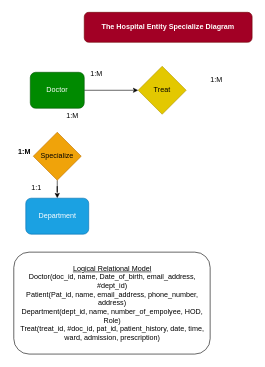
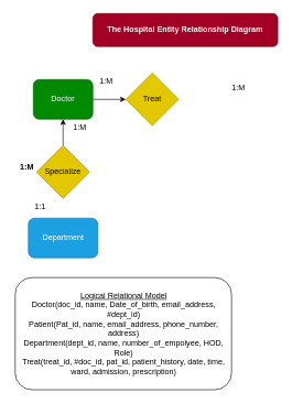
- <mxCell id="13" value="&lt;b&gt;The Hospital Entity Specialize Diagram&lt;/b&gt;" style="rounded=1;whiteSpace=wrap;html=1;fillColor=#a20025;strokeColor=#6F0000;fontColor=#ffffff;" vertex="1" parent="1"><mxGeometry x="140" y="20" width="280" height="50" as="geometry" /></mxCell>
+ <mxCell id="13" value="&lt;b&gt;The Hospital Entity Relationship Diagram&lt;/b&gt;" style="rounded=1;whiteSpace=wrap;html=1;fillColor=#a20025;strokeColor=#6F0000;fontColor=#ffffff;" vertex="1" parent="1"><mxGeometry x="140" y="20" width="280" height="50" as="geometry" /></mxCell>
- <mxCell id="4" value="Treat" style="rhombus;whiteSpace=wrap;html=1;fillColor=#e3c800;fontColor=#000000;strokeColor=#B09500;" vertex="1" parent="1"><mxGeometry x="230" y="110" width="80" height="80" as="geometry" /></mxCell>
+ <mxCell id="4" value="Treat" style="rhombus;whiteSpace=wrap;html=1;fillColor=#e3c800;fontColor=#000000;strokeColor=#B09500;" vertex="1" parent="1"><mxGeometry x="190" y="110" width="80" height="80" as="geometry" /></mxCell>
- <mxCell id="6" value="Specialize" style="rhombus;whiteSpace=wrap;html=1;fillColor=#f0a30a;fontColor=#000000;strokeColor=#BD7000;" vertex="1" parent="1"><mxGeometry x="55" y="220" width="80" height="80" as="geometry" /></mxCell>
+ <mxCell id="6" value="Specialize" style="rhombus;whiteSpace=wrap;html=1;fillColor=#e3c800;fontColor=#000000;strokeColor=#BD7000;" vertex="1" parent="1"><mxGeometry x="55" y="220" width="80" height="80" as="geometry" /></mxCell>
- <mxCell id="5" value="" style="edgeStyle=orthogonalEdgeStyle;rounded=0;orthogonalLoop=1;jettySize=auto;html=1;" edge="1" parent="1" source="6" target="7"><mxGeometry relative="1" as="geometry" /></mxCell>
+ <mxCell id="5" value="" style="edgeStyle=orthogonalEdgeStyle;rounded=0;orthogonalLoop=1;jettySize=auto;html=1;" edge="1" parent="1" source="6" target="3"><mxGeometry relative="1" as="geometry" /></mxCell>
